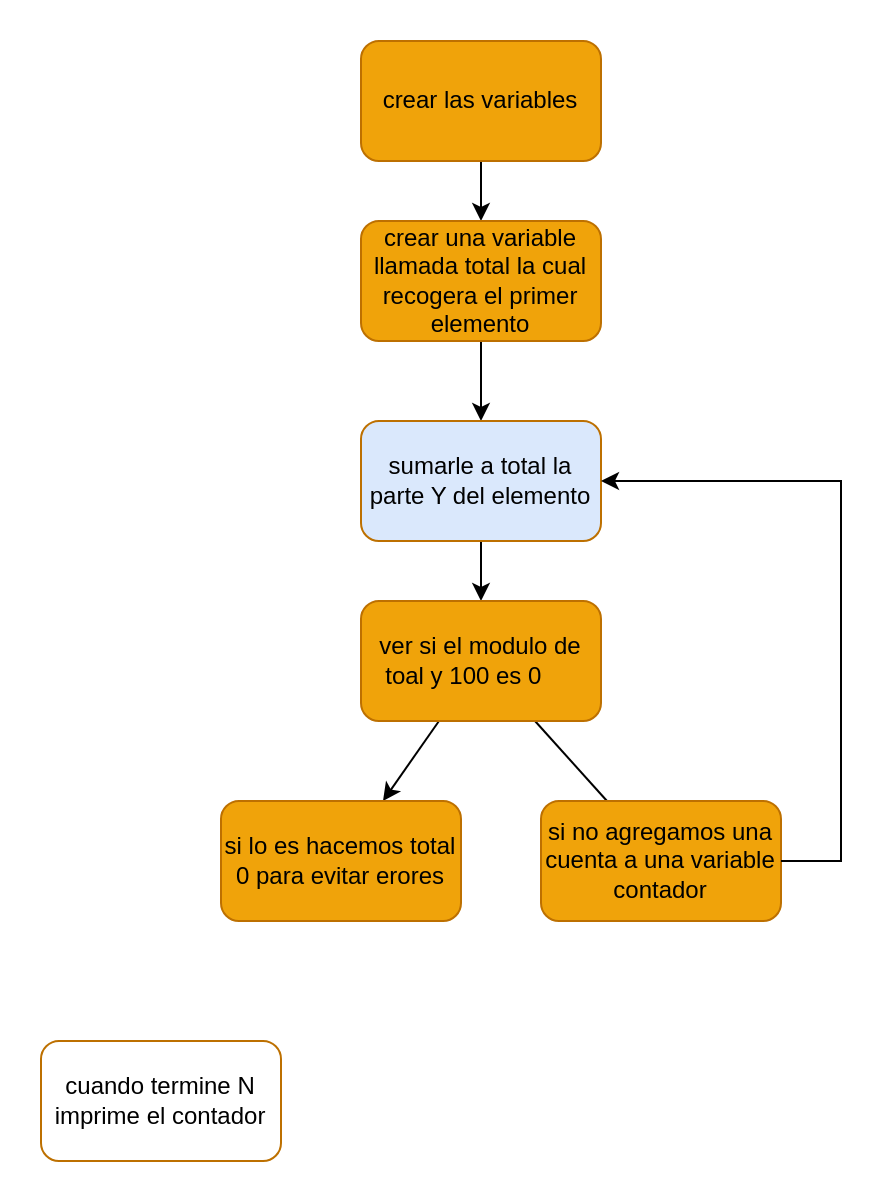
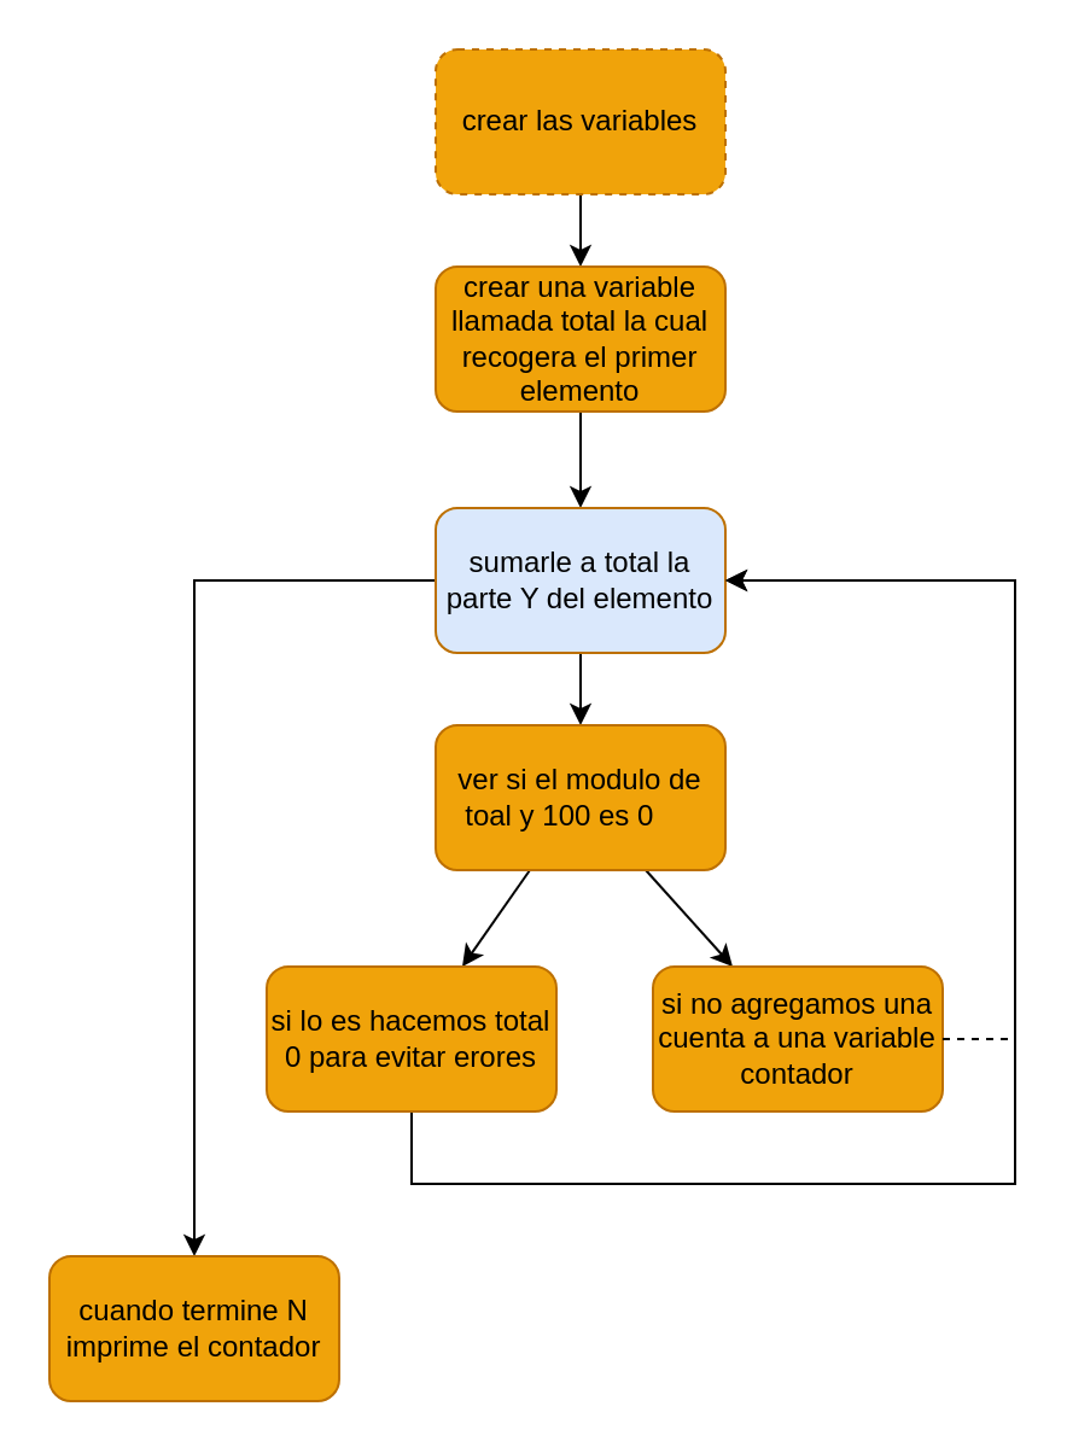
- <mxCell id="3" value="crear las variables" style="rounded=1;whiteSpace=wrap;html=1;fillColor=#f0a30a;fontColor=#000000;strokeColor=#BD7000;" vertex="1" parent="1"><mxGeometry x="180" y="20" width="120" height="60" as="geometry" /></mxCell>
+ <mxCell id="3" value="crear las variables" style="rounded=1;whiteSpace=wrap;html=1;fillColor=#f0a30a;fontColor=#000000;strokeColor=#BD7000;dashed=1;" vertex="1" parent="1"><mxGeometry x="180" y="20" width="120" height="60" as="geometry" /></mxCell>
+ <mxCell id="7" style="edgeStyle=orthogonalEdgeStyle;rounded=0;orthogonalLoop=1;jettySize=auto;html=1;" edge="1" parent="1" source="8" target="16"><mxGeometry relative="1" as="geometry" /></mxCell>
- <mxCell id="10" style="rounded=0;orthogonalLoop=1;jettySize=auto;html=1;endArrow=none;" edge="1" parent="1" source="11" target="14"><mxGeometry relative="1" as="geometry" /></mxCell>
+ <mxCell id="10" style="rounded=0;orthogonalLoop=1;jettySize=auto;html=1;" edge="1" parent="1" source="11" target="14"><mxGeometry relative="1" as="geometry" /></mxCell>
- <mxCell id="15" style="edgeStyle=entityRelationEdgeStyle;rounded=0;orthogonalLoop=1;jettySize=auto;html=1;entryX=1;entryY=0.5;entryDx=0;entryDy=0;" edge="1" parent="1" source="14" target="8"><mxGeometry relative="1" as="geometry"><Array as="points"><mxPoint x="360" y="240" /></Array></mxGeometry></mxCell>
+ <mxCell id="15" style="edgeStyle=entityRelationEdgeStyle;rounded=0;orthogonalLoop=1;jettySize=auto;html=1;entryX=1;entryY=0.5;entryDx=0;entryDy=0;dashed=1;" edge="1" parent="1" source="14" target="8"><mxGeometry relative="1" as="geometry"><Array as="points"><mxPoint x="360" y="240" /></Array></mxGeometry></mxCell>
+ <mxCell id="12" style="edgeStyle=orthogonalEdgeStyle;rounded=0;orthogonalLoop=1;jettySize=auto;html=1;entryX=1;entryY=0.5;entryDx=0;entryDy=0;" edge="1" parent="1" source="13" target="8"><mxGeometry relative="1" as="geometry"><Array as="points"><mxPoint x="170" y="490" /><mxPoint x="420" y="490" /><mxPoint x="420" y="240" /></Array></mxGeometry></mxCell>
- <mxCell id="16" value="cuando termine N imprime el contador" style="rounded=1;whiteSpace=wrap;html=1;fillColor=#ffffff;fontColor=#000000;strokeColor=#BD7000;" vertex="1" parent="1"><mxGeometry x="20" y="520" width="120" height="60" as="geometry" /></mxCell>
+ <mxCell id="16" value="cuando termine N imprime el contador" style="rounded=1;whiteSpace=wrap;html=1;fillColor=#f0a30a;fontColor=#000000;strokeColor=#BD7000;" vertex="1" parent="1"><mxGeometry x="20" y="520" width="120" height="60" as="geometry" /></mxCell>
